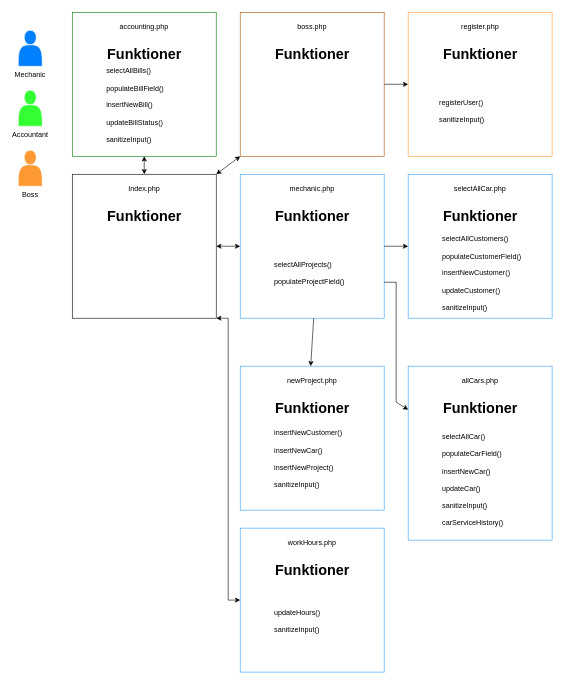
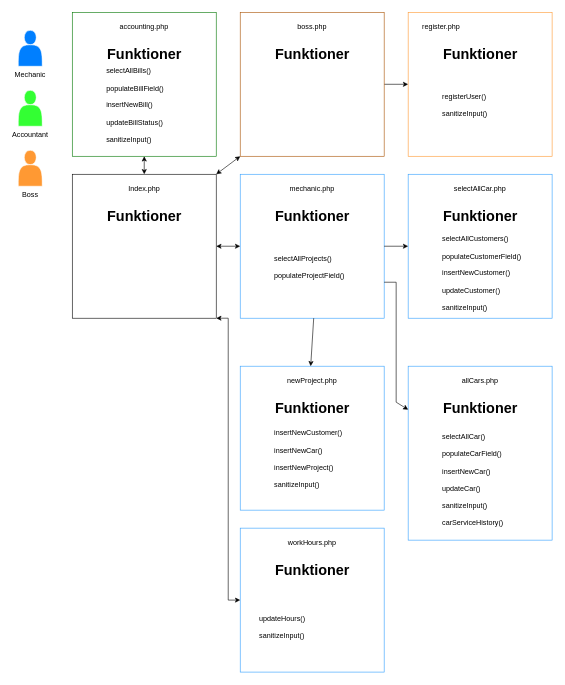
- <mxCell id="49" value="register.php" style="text;html=1;align=center;verticalAlign=middle;whiteSpace=wrap;rounded=0;strokeColor=none;" vertex="1" parent="1"><mxGeometry x="770" y="30" width="60" height="30" as="geometry" /></mxCell>
+ <mxCell id="49" value="register.php" style="text;html=1;align=center;verticalAlign=middle;whiteSpace=wrap;rounded=0;strokeColor=none;" vertex="1" parent="1"><mxGeometry x="705" y="30" width="60" height="30" as="geometry" /></mxCell>
- <mxCell id="19" value="registerUser()&lt;div&gt;&lt;br&gt;&lt;/div&gt;&lt;div&gt;sanitizeInput()&lt;/div&gt;" style="text;html=1;align=left;verticalAlign=middle;whiteSpace=wrap;rounded=0;" vertex="1" parent="1"><mxGeometry x="730" y="120" width="130" height="130" as="geometry" /></mxCell>
+ <mxCell id="19" value="registerUser()&lt;div&gt;&lt;br&gt;&lt;/div&gt;&lt;div&gt;sanitizeInput()&lt;/div&gt;" style="text;html=1;align=left;verticalAlign=middle;whiteSpace=wrap;rounded=0;" vertex="1" parent="1"><mxGeometry x="735" y="110" width="130" height="130" as="geometry" /></mxCell>
- <mxCell id="8" value="selectAllProjects()&lt;div&gt;&lt;div&gt;&lt;br&gt;&lt;/div&gt;&lt;div&gt;populateProjectField()&lt;/div&gt;&lt;/div&gt;" style="text;html=1;align=left;verticalAlign=middle;whiteSpace=wrap;rounded=0;" vertex="1" parent="1"><mxGeometry x="455" y="390" width="130" height="130" as="geometry" /></mxCell>
+ <mxCell id="8" value="selectAllProjects()&lt;div&gt;&lt;div&gt;&lt;br&gt;&lt;/div&gt;&lt;div&gt;populateProjectField()&lt;/div&gt;&lt;/div&gt;" style="text;html=1;align=left;verticalAlign=middle;whiteSpace=wrap;rounded=0;" vertex="1" parent="1"><mxGeometry x="455" y="380" width="130" height="130" as="geometry" /></mxCell>
- <mxCell id="37" value="&lt;div&gt;updateHours()&lt;/div&gt;&lt;div&gt;&lt;br&gt;&lt;/div&gt;&lt;div&gt;sanitizeInput()&lt;/div&gt;" style="text;html=1;align=left;verticalAlign=middle;whiteSpace=wrap;rounded=0;" vertex="1" parent="1"><mxGeometry x="455" y="970" width="130" height="130" as="geometry" /></mxCell>
+ <mxCell id="37" value="&lt;div&gt;updateHours()&lt;/div&gt;&lt;div&gt;&lt;br&gt;&lt;/div&gt;&lt;div&gt;sanitizeInput()&lt;/div&gt;" style="text;html=1;align=left;verticalAlign=middle;whiteSpace=wrap;rounded=0;" vertex="1" parent="1"><mxGeometry x="430" y="980" width="130" height="130" as="geometry" /></mxCell>
